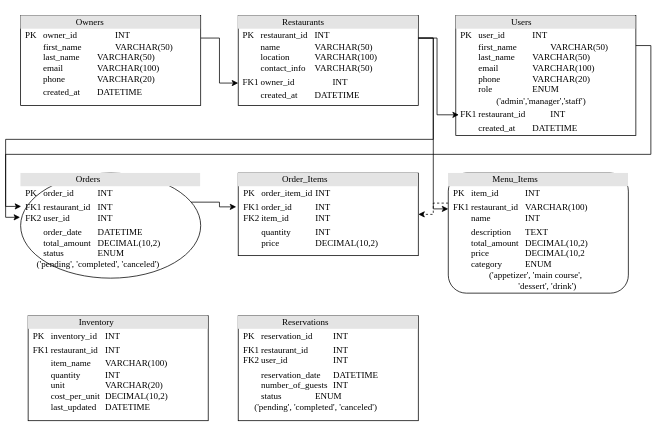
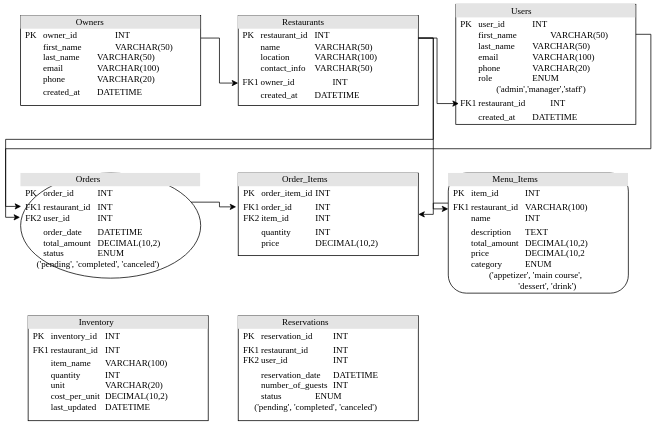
- <mxCell id="3" value="&lt;div style=&quot;box-sizing:border-box;width:100%;background:#e4e4e4;padding:2px;&quot;&gt;&lt;span style=&quot;white-space: pre;&quot;&gt;&#09;&lt;/span&gt;&lt;span style=&quot;white-space: pre;&quot;&gt;&#09;&lt;span style=&quot;white-space: pre;&quot;&gt;&#09;&lt;/span&gt;&lt;/span&gt;Users&lt;/div&gt;&lt;table style=&quot;width:100%;font-size:1em;&quot; cellpadding=&quot;2&quot; cellspacing=&quot;0&quot;&gt;&lt;tbody&gt;&lt;tr&gt;&lt;td&gt;&lt;br&gt;&lt;/td&gt;&lt;td&gt;PK&lt;span style=&quot;white-space: pre;&quot;&gt;&#09;&lt;/span&gt;user_id &lt;span style=&quot;white-space: pre;&quot;&gt;&#09;&lt;/span&gt;&lt;span style=&quot;white-space: pre;&quot;&gt;&#09;&lt;/span&gt;INT&lt;br&gt;&lt;span style=&quot;white-space: pre;&quot;&gt;&#09;&lt;/span&gt;first_name&lt;span style=&quot;white-space: pre;&quot;&gt;&#09;&lt;span style=&quot;white-space: pre;&quot;&gt;&#09;&lt;/span&gt;&lt;/span&gt;VARCHAR(50)&lt;br&gt;&lt;span style=&quot;white-space: pre;&quot;&gt;&#09;&lt;/span&gt;last_name &lt;span style=&quot;white-space: pre;&quot;&gt;&#09;&lt;/span&gt;VARCHAR(50)&lt;span style=&quot;white-space: pre;&quot;&gt;&#09;&lt;/span&gt;&lt;span style=&quot;white-space: pre;&quot;&gt;&#09;&lt;/span&gt;&lt;br&gt;&lt;span style=&quot;white-space: pre;&quot;&gt;&#09;&lt;/span&gt;email&lt;span style=&quot;white-space: pre;&quot;&gt;&#09;&lt;/span&gt;&lt;span style=&quot;white-space: pre;&quot;&gt;&#09;&lt;/span&gt;VARCHAR(100)&lt;br&gt;&lt;span style=&quot;white-space: pre;&quot;&gt;&#09;&lt;/span&gt;phone&lt;span style=&quot;white-space: pre;&quot;&gt;&#09;&lt;/span&gt;&lt;span style=&quot;white-space: pre;&quot;&gt;&#09;&lt;/span&gt;VARCHAR(20)&lt;br&gt;&lt;span style=&quot;white-space: pre;&quot;&gt;&#09;&lt;/span&gt;role &lt;span style=&quot;white-space: pre;&quot;&gt;&#09;&lt;/span&gt;&lt;span style=&quot;white-space: pre;&quot;&gt;&#09;&lt;/span&gt;&lt;span style=&quot;white-space: pre;&quot;&gt;&#09;&lt;/span&gt;ENUM&lt;br&gt;&lt;span style=&quot;white-space: pre;&quot;&gt;&#09;&lt;/span&gt;&lt;span style=&quot;white-space: pre;&quot;&gt;&#09;&lt;/span&gt;('admin','manager','staff')&lt;br&gt;&lt;/td&gt;&lt;/tr&gt;&lt;tr&gt;&lt;td&gt;&lt;br&gt;&lt;/td&gt;&lt;td&gt;FK1&lt;span style=&quot;white-space: pre;&quot;&gt;&#09;&lt;/span&gt;restaurant_id &lt;span style=&quot;white-space: pre;&quot;&gt;&#09;&lt;/span&gt;&lt;span style=&quot;white-space: pre;&quot;&gt;&#09;&lt;/span&gt;INT&lt;/td&gt;&lt;/tr&gt;&lt;tr&gt;&lt;td&gt;&lt;/td&gt;&lt;td&gt;&lt;span style=&quot;white-space: pre;&quot;&gt;&#09;&lt;/span&gt;created_at &lt;span style=&quot;white-space: pre;&quot;&gt;&#09;&lt;/span&gt;DATETIME&lt;span style=&quot;white-space: pre;&quot;&gt;&#09;&lt;/span&gt;&lt;br&gt;&lt;br&gt;&lt;br&gt;&lt;/td&gt;&lt;/tr&gt;&lt;/tbody&gt;&lt;/table&gt;" style="verticalAlign=top;align=left;overflow=fill;html=1;rounded=0;shadow=0;comic=0;labelBackgroundColor=none;strokeWidth=1;fontFamily=Verdana;fontSize=12;direction=west;" parent="1" vertex="1"><mxGeometry x="600" y="20" width="240" height="160" as="geometry" /></mxCell>
+ <mxCell id="3" value="&lt;div style=&quot;box-sizing:border-box;width:100%;background:#e4e4e4;padding:2px;&quot;&gt;&lt;span style=&quot;white-space: pre;&quot;&gt;&#09;&lt;/span&gt;&lt;span style=&quot;white-space: pre;&quot;&gt;&#09;&lt;span style=&quot;white-space: pre;&quot;&gt;&#09;&lt;/span&gt;&lt;/span&gt;Users&lt;/div&gt;&lt;table style=&quot;width:100%;font-size:1em;&quot; cellpadding=&quot;2&quot; cellspacing=&quot;0&quot;&gt;&lt;tbody&gt;&lt;tr&gt;&lt;td&gt;&lt;br&gt;&lt;/td&gt;&lt;td&gt;PK&lt;span style=&quot;white-space: pre;&quot;&gt;&#09;&lt;/span&gt;user_id &lt;span style=&quot;white-space: pre;&quot;&gt;&#09;&lt;/span&gt;&lt;span style=&quot;white-space: pre;&quot;&gt;&#09;&lt;/span&gt;INT&lt;br&gt;&lt;span style=&quot;white-space: pre;&quot;&gt;&#09;&lt;/span&gt;first_name&lt;span style=&quot;white-space: pre;&quot;&gt;&#09;&lt;span style=&quot;white-space: pre;&quot;&gt;&#09;&lt;/span&gt;&lt;/span&gt;VARCHAR(50)&lt;br&gt;&lt;span style=&quot;white-space: pre;&quot;&gt;&#09;&lt;/span&gt;last_name &lt;span style=&quot;white-space: pre;&quot;&gt;&#09;&lt;/span&gt;VARCHAR(50)&lt;span style=&quot;white-space: pre;&quot;&gt;&#09;&lt;/span&gt;&lt;span style=&quot;white-space: pre;&quot;&gt;&#09;&lt;/span&gt;&lt;br&gt;&lt;span style=&quot;white-space: pre;&quot;&gt;&#09;&lt;/span&gt;email&lt;span style=&quot;white-space: pre;&quot;&gt;&#09;&lt;/span&gt;&lt;span style=&quot;white-space: pre;&quot;&gt;&#09;&lt;/span&gt;VARCHAR(100)&lt;br&gt;&lt;span style=&quot;white-space: pre;&quot;&gt;&#09;&lt;/span&gt;phone&lt;span style=&quot;white-space: pre;&quot;&gt;&#09;&lt;/span&gt;&lt;span style=&quot;white-space: pre;&quot;&gt;&#09;&lt;/span&gt;VARCHAR(20)&lt;br&gt;&lt;span style=&quot;white-space: pre;&quot;&gt;&#09;&lt;/span&gt;role &lt;span style=&quot;white-space: pre;&quot;&gt;&#09;&lt;/span&gt;&lt;span style=&quot;white-space: pre;&quot;&gt;&#09;&lt;/span&gt;&lt;span style=&quot;white-space: pre;&quot;&gt;&#09;&lt;/span&gt;ENUM&lt;br&gt;&lt;span style=&quot;white-space: pre;&quot;&gt;&#09;&lt;/span&gt;&lt;span style=&quot;white-space: pre;&quot;&gt;&#09;&lt;/span&gt;('admin','manager','staff')&lt;br&gt;&lt;/td&gt;&lt;/tr&gt;&lt;tr&gt;&lt;td&gt;&lt;br&gt;&lt;/td&gt;&lt;td&gt;FK1&lt;span style=&quot;white-space: pre;&quot;&gt;&#09;&lt;/span&gt;restaurant_id &lt;span style=&quot;white-space: pre;&quot;&gt;&#09;&lt;/span&gt;&lt;span style=&quot;white-space: pre;&quot;&gt;&#09;&lt;/span&gt;INT&lt;/td&gt;&lt;/tr&gt;&lt;tr&gt;&lt;td&gt;&lt;/td&gt;&lt;td&gt;&lt;span style=&quot;white-space: pre;&quot;&gt;&#09;&lt;/span&gt;created_at &lt;span style=&quot;white-space: pre;&quot;&gt;&#09;&lt;/span&gt;DATETIME&lt;span style=&quot;white-space: pre;&quot;&gt;&#09;&lt;/span&gt;&lt;br&gt;&lt;br&gt;&lt;br&gt;&lt;/td&gt;&lt;/tr&gt;&lt;/tbody&gt;&lt;/table&gt;" style="verticalAlign=top;align=left;overflow=fill;html=1;rounded=0;shadow=0;comic=0;labelBackgroundColor=none;strokeWidth=1;fontFamily=Verdana;fontSize=12;direction=west;" parent="1" vertex="1"><mxGeometry x="600" y="5" width="240" height="160" as="geometry" /></mxCell>
- <mxCell id="8" style="edgeStyle=orthogonalEdgeStyle;rounded=0;orthogonalLoop=1;jettySize=auto;html=1;exitX=1;exitY=0.75;exitDx=0;exitDy=0;entryX=0;entryY=0.5;entryDx=0;entryDy=0;dashed=1;" edge="1" parent="1" source="9" target="7"><mxGeometry relative="1" as="geometry" /></mxCell>
+ <mxCell id="8" style="edgeStyle=orthogonalEdgeStyle;rounded=0;orthogonalLoop=1;jettySize=auto;html=1;exitX=1;exitY=0.75;exitDx=0;exitDy=0;entryX=0;entryY=0.5;entryDx=0;entryDy=0;" edge="1" parent="1" source="9" target="7"><mxGeometry relative="1" as="geometry" /></mxCell>
